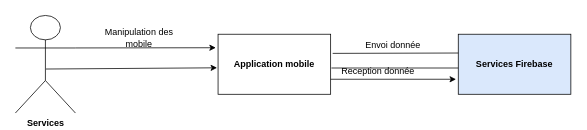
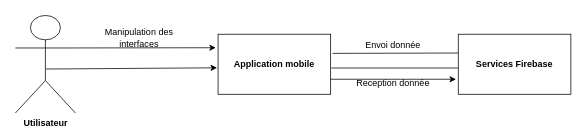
- <mxCell id="12" value="Manipulation des mobile" style="text;html=1;strokeColor=none;fillColor=none;align=center;verticalAlign=middle;whiteSpace=wrap;rounded=0;glass=0;" vertex="1" parent="1"><mxGeometry x="130" y="40" width="110" height="20" as="geometry" /></mxCell>
+ <mxCell id="12" value="Manipulation des interfaces" style="text;html=1;strokeColor=none;fillColor=none;align=center;verticalAlign=middle;whiteSpace=wrap;rounded=0;glass=0;" vertex="1" parent="1"><mxGeometry x="130" y="40" width="110" height="20" as="geometry" /></mxCell>
- <mxCell id="4" value="&lt;b&gt;Services Firebase&lt;/b&gt;" style="rounded=0;whiteSpace=wrap;html=1;glass=0;align=center;fillColor=#dae8fc;" vertex="1" parent="1"><mxGeometry x="610" y="45" width="150" height="80" as="geometry" /></mxCell>
+ <mxCell id="4" value="&lt;b&gt;Services Firebase&lt;/b&gt;" style="rounded=0;whiteSpace=wrap;html=1;glass=0;align=center;" vertex="1" parent="1"><mxGeometry x="610" y="45" width="150" height="80" as="geometry" /></mxCell>
- <mxCell id="9" value="Reception donnée&amp;nbsp;" style="text;html=1;strokeColor=none;fillColor=none;align=center;verticalAlign=middle;whiteSpace=wrap;rounded=0;glass=0;" vertex="1" parent="1"><mxGeometry x="450" y="85" width="110" height="20" as="geometry" /></mxCell>
+ <mxCell id="9" value="Reception donnée&amp;nbsp;" style="text;html=1;strokeColor=none;fillColor=none;align=center;verticalAlign=middle;whiteSpace=wrap;rounded=0;glass=0;" vertex="1" parent="1"><mxGeometry x="470" y="100" width="110" height="20" as="geometry" /></mxCell>
- <mxCell id="2" value="&lt;b&gt;Services&lt;/b&gt;" style="shape=umlActor;verticalLabelPosition=bottom;verticalAlign=top;html=1;outlineConnect=0;rounded=1;glass=0;align=center;" vertex="1" parent="1"><mxGeometry x="20" y="20" width="80" height="130" as="geometry" /></mxCell>
+ <mxCell id="2" value="&lt;b&gt;Utilisateur&lt;/b&gt;" style="shape=umlActor;verticalLabelPosition=bottom;verticalAlign=top;html=1;outlineConnect=0;rounded=1;glass=0;align=center;" vertex="1" parent="1"><mxGeometry x="20" y="20" width="80" height="130" as="geometry" /></mxCell>
